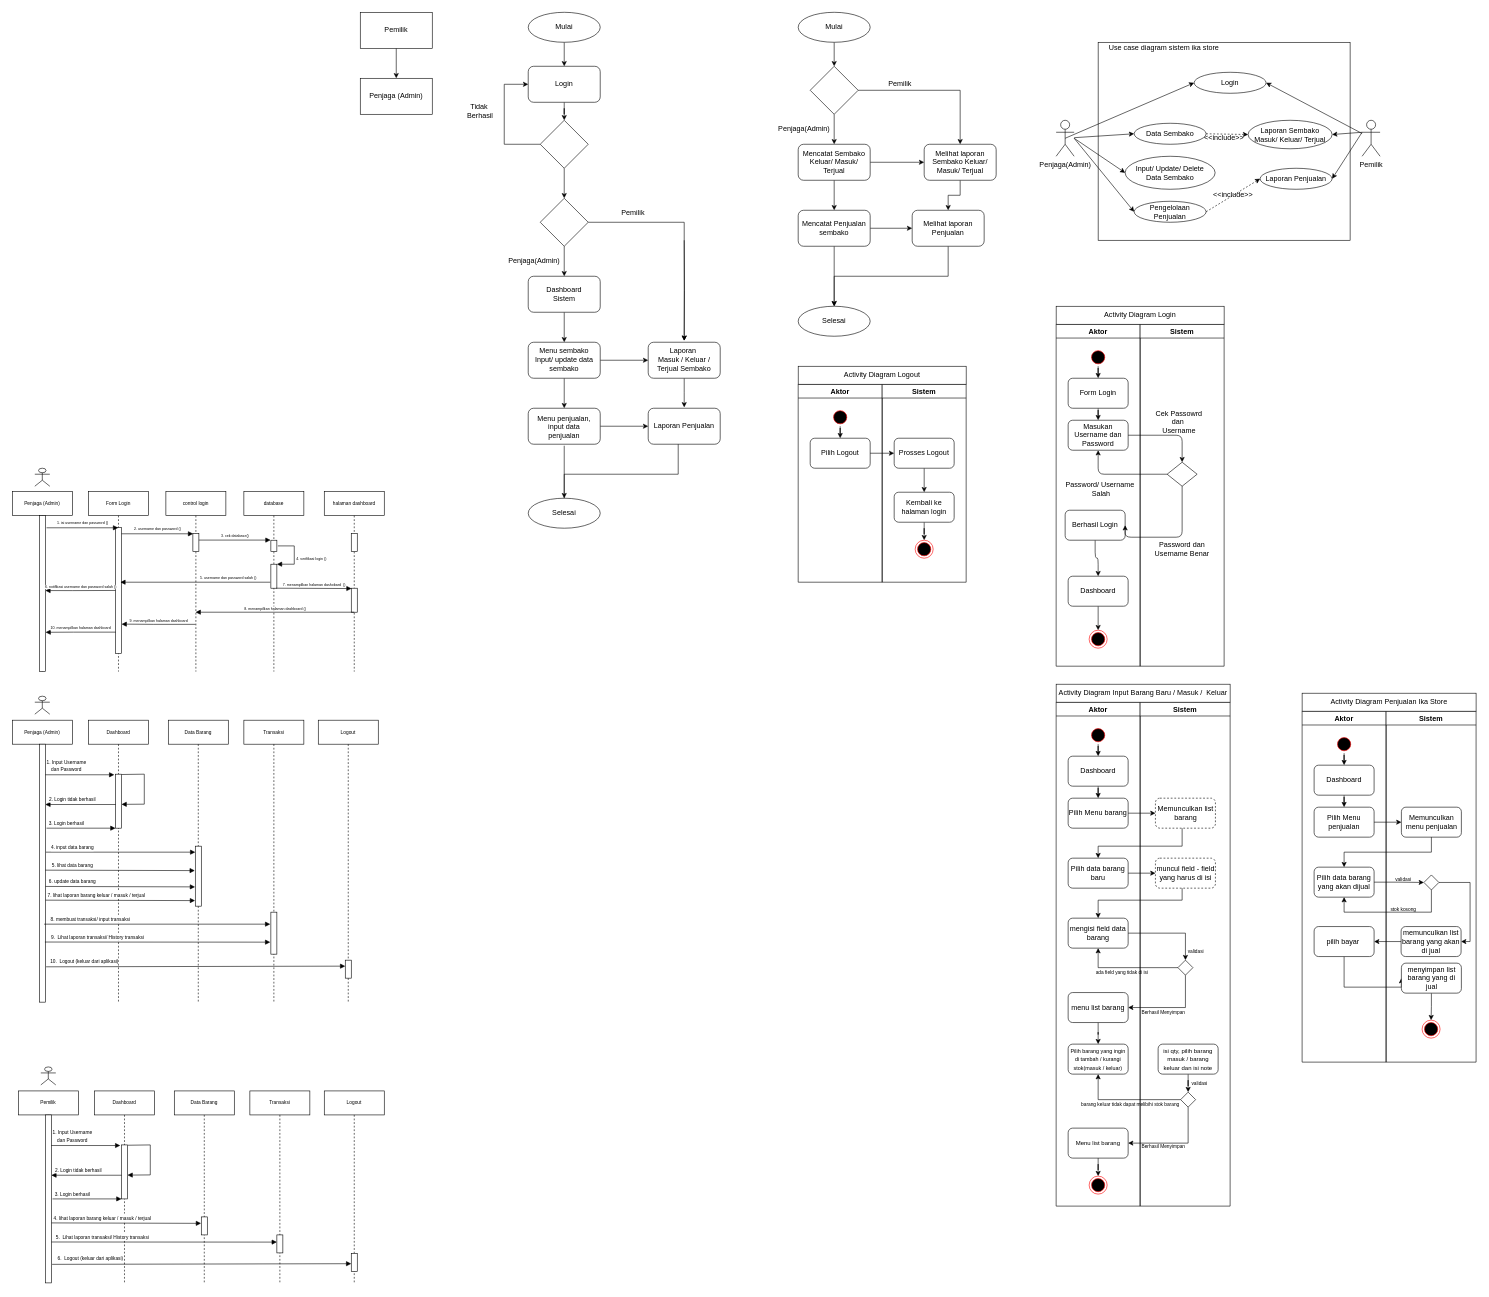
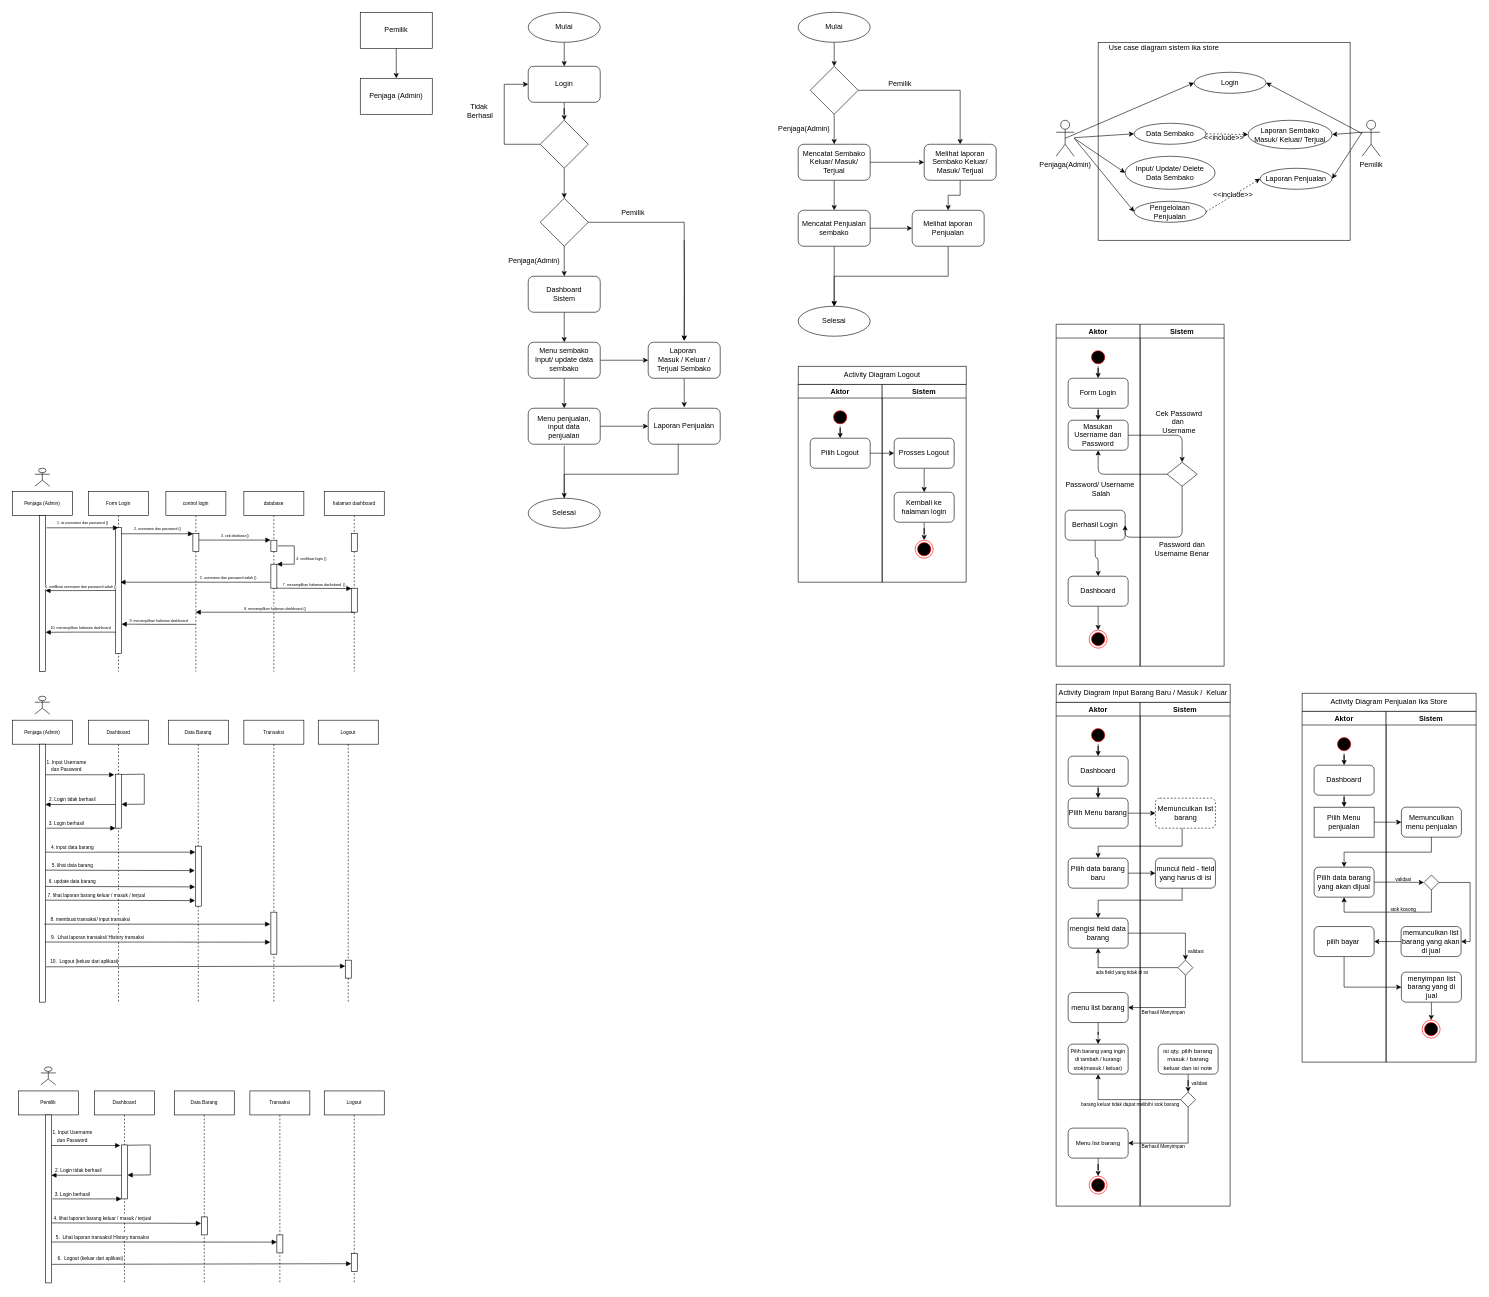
- <mxCell id="90" value="Activity Diagram Login" style="rounded=0;whiteSpace=wrap;html=1;" parent="1" vertex="1"><mxGeometry x="1760" y="510" width="280" height="30" as="geometry" /></mxCell>
- <mxCell id="148" value="Pilih Menu penjualan" style="rounded=1;whiteSpace=wrap;html=1;" parent="145" vertex="1"><mxGeometry x="20" y="160" width="100" height="50" as="geometry" /></mxCell>
+ <mxCell id="148" value="Pilih Menu penjualan" style="whiteSpace=wrap;html=1;rounded=0;" parent="145" vertex="1"><mxGeometry x="20" y="160" width="100" height="50" as="geometry" /></mxCell>
- <mxCell id="124" value="muncul field - field yang harus di isi" style="rounded=1;whiteSpace=wrap;html=1;dashed=1;" parent="122" vertex="1"><mxGeometry x="25.5" y="260" width="100" height="50" as="geometry" /></mxCell>
+ <mxCell id="124" value="muncul field - field yang harus di isi" style="rounded=1;whiteSpace=wrap;html=1;" parent="122" vertex="1"><mxGeometry x="25.5" y="260" width="100" height="50" as="geometry" /></mxCell>
- <mxCell id="166" value="menyimpan list barang yang di jual" style="rounded=1;whiteSpace=wrap;html=1;" parent="153" vertex="1"><mxGeometry x="25.5" y="420" width="100" height="50" as="geometry" /></mxCell>
+ <mxCell id="166" value="menyimpan list barang yang di jual" style="rounded=1;whiteSpace=wrap;html=1;" parent="153" vertex="1"><mxGeometry x="25.5" y="435" width="100" height="50" as="geometry" /></mxCell>
